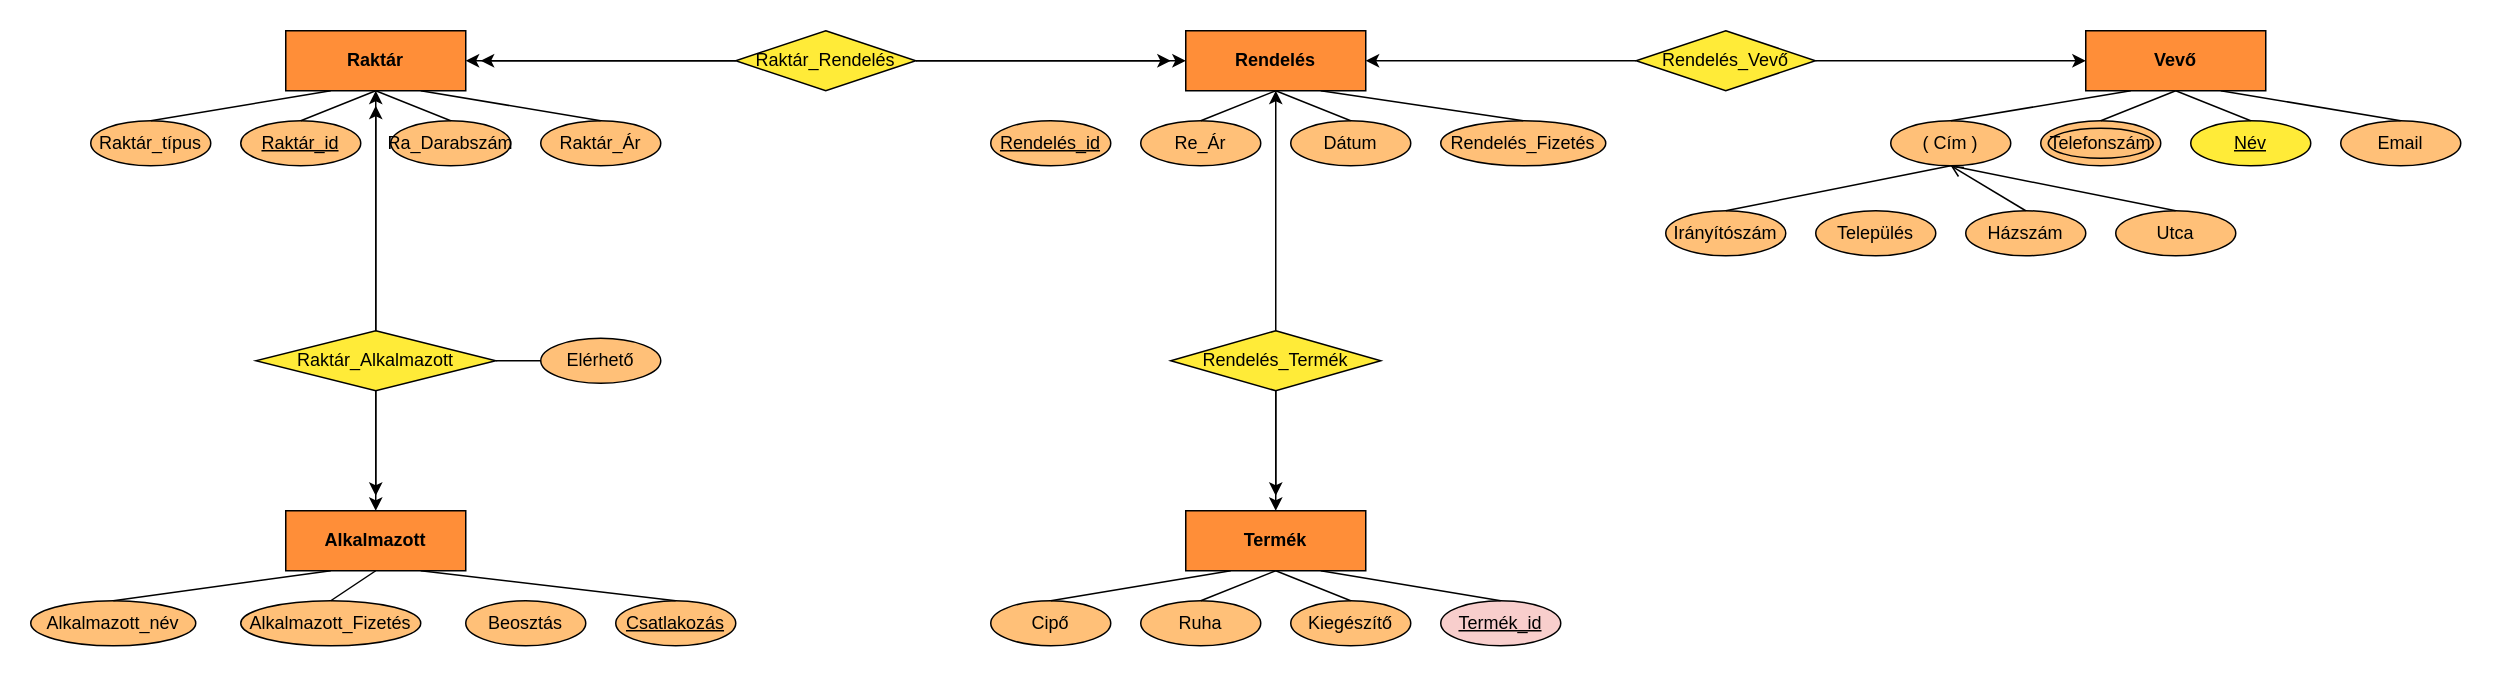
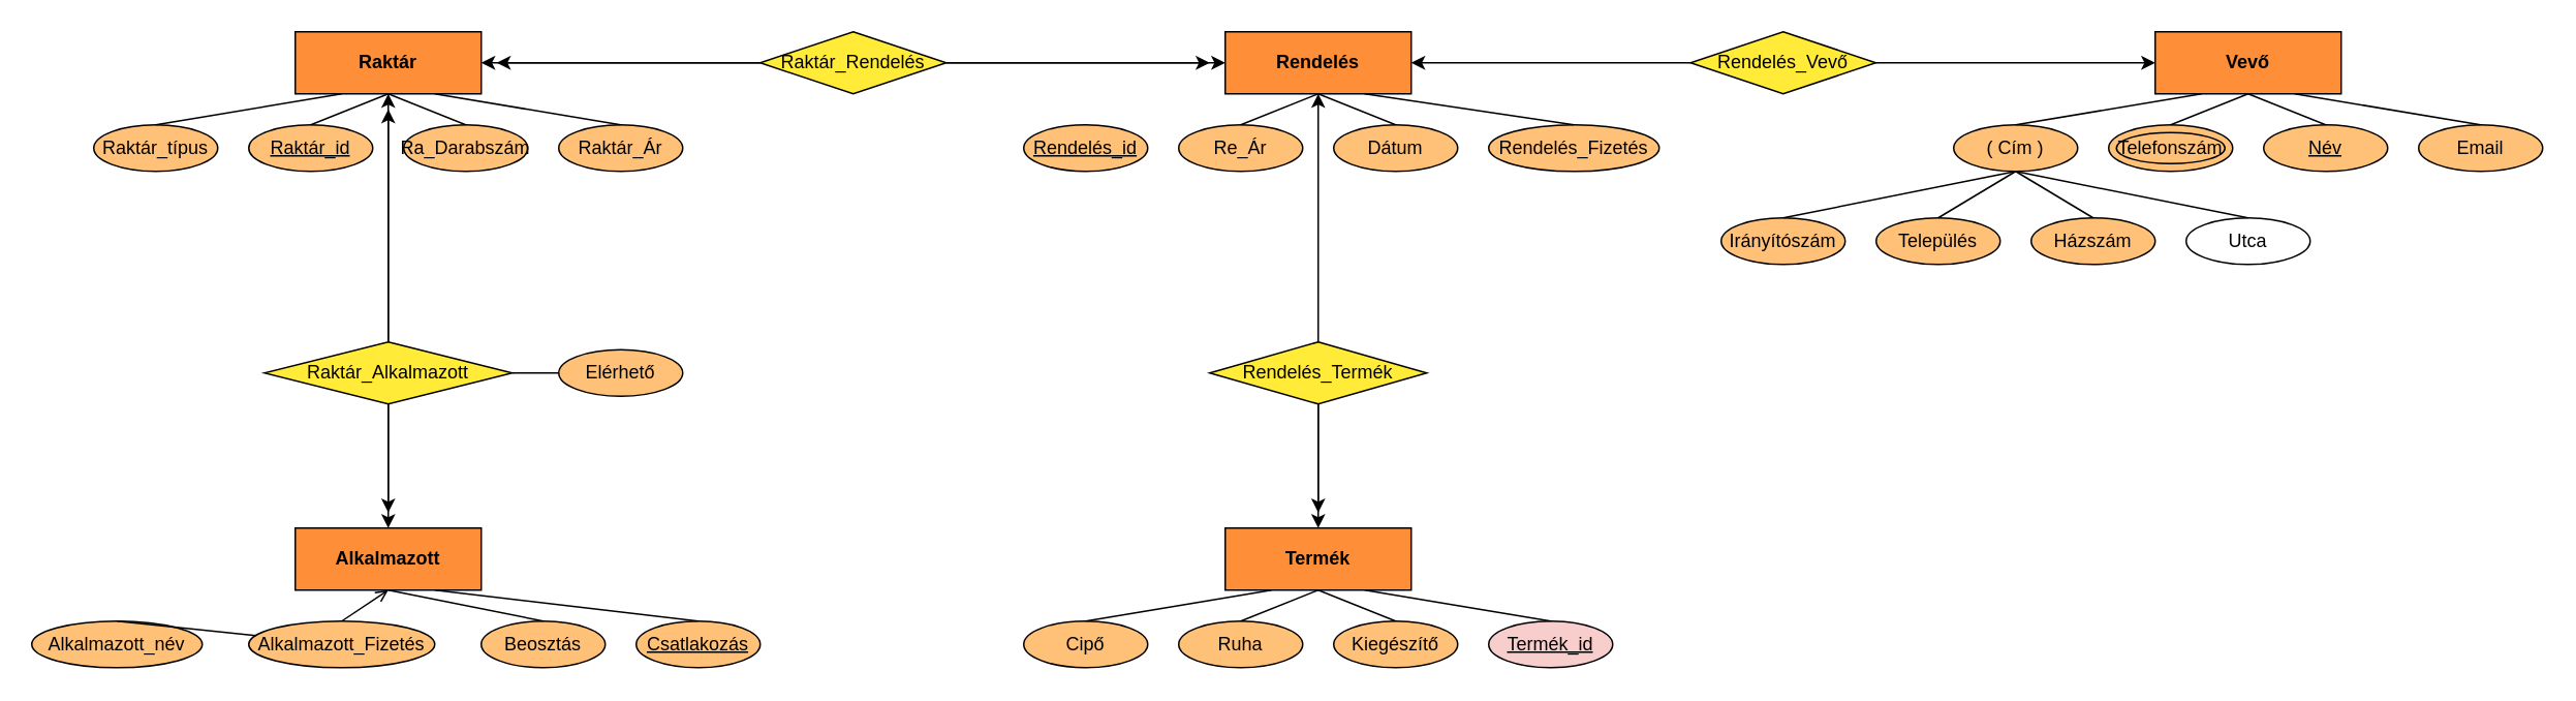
- <mxCell id="57" value="&lt;u&gt;Név&lt;/u&gt;" style="ellipse;whiteSpace=wrap;html=1;fillColor=#ffeb38;" parent="1" vertex="1"><mxGeometry x="1460" y="80" width="80" height="30" as="geometry" /></mxCell>
+ <mxCell id="57" value="&lt;u&gt;Név&lt;/u&gt;" style="ellipse;whiteSpace=wrap;html=1;fillColor=#FFC078;" parent="1" vertex="1"><mxGeometry x="1460" y="80" width="80" height="30" as="geometry" /></mxCell>
- <mxCell id="72" value="" style="endArrow=open;html=1;rounded=0;exitX=0.5;exitY=0;exitDx=0;exitDy=0;entryX=0.5;entryY=1;entryDx=0;entryDy=0;" parent="1" source="69" target="60" edge="1"><mxGeometry width="50" height="50" relative="1" as="geometry"><mxPoint x="1350" y="110" as="sourcePoint" /><mxPoint x="1400" y="60" as="targetPoint" /></mxGeometry></mxCell>
+ <mxCell id="72" value="" style="endArrow=none;html=1;rounded=0;exitX=0.5;exitY=0;exitDx=0;exitDy=0;entryX=0.5;entryY=1;entryDx=0;entryDy=0;" parent="1" source="69" target="60" edge="1"><mxGeometry width="50" height="50" relative="1" as="geometry"><mxPoint x="1350" y="110" as="sourcePoint" /><mxPoint x="1400" y="60" as="targetPoint" /></mxGeometry></mxCell>
+ <mxCell id="71" value="" style="endArrow=none;html=1;rounded=0;exitX=0.5;exitY=0;exitDx=0;exitDy=0;entryX=0.5;entryY=1;entryDx=0;entryDy=0;" parent="1" source="66" target="60" edge="1"><mxGeometry width="50" height="50" relative="1" as="geometry"><mxPoint x="1350" y="110" as="sourcePoint" /><mxPoint x="1400" y="60" as="targetPoint" /></mxGeometry></mxCell>
- <mxCell id="68" value="Utca" style="ellipse;whiteSpace=wrap;html=1;fillColor=#FFC078;" parent="1" vertex="1"><mxGeometry x="1410" y="140" width="80" height="30" as="geometry" /></mxCell>
+ <mxCell id="68" value="Utca" style="ellipse;whiteSpace=wrap;html=1;fillColor=#ffffff;" parent="1" vertex="1"><mxGeometry x="1410" y="140" width="80" height="30" as="geometry" /></mxCell>
- <mxCell id="17" value="" style="endArrow=none;html=1;rounded=0;exitX=0.5;exitY=0;exitDx=0;exitDy=0;entryX=0.5;entryY=1;entryDx=0;entryDy=0;" parent="1" source="15" target="11" edge="1"><mxGeometry width="50" height="50" relative="1" as="geometry"><mxPoint x="270" y="310" as="sourcePoint" /><mxPoint x="320" y="260" as="targetPoint" /></mxGeometry></mxCell>
+ <mxCell id="17" value="" style="endArrow=open;html=1;rounded=0;exitX=0.5;exitY=0;exitDx=0;exitDy=0;entryX=0.5;entryY=1;entryDx=0;entryDy=0;" parent="1" source="15" target="11" edge="1"><mxGeometry width="50" height="50" relative="1" as="geometry"><mxPoint x="270" y="310" as="sourcePoint" /><mxPoint x="320" y="260" as="targetPoint" /></mxGeometry></mxCell>
- <mxCell id="16" value="" style="endArrow=none;html=1;rounded=0;exitX=0.5;exitY=0;exitDx=0;exitDy=0;entryX=0.25;entryY=1;entryDx=0;entryDy=0;" parent="1" source="12" target="11" edge="1"><mxGeometry width="50" height="50" relative="1" as="geometry"><mxPoint x="270" y="310" as="sourcePoint" /><mxPoint x="320" y="260" as="targetPoint" /></mxGeometry></mxCell>
+ <mxCell id="16" value="" style="endArrow=none;html=1;rounded=0;exitX=0.5;exitY=0;exitDx=0;exitDy=0;" parent="1" source="12" target="15" edge="1"><mxGeometry width="50" height="50" relative="1" as="geometry"><mxPoint x="270" y="310" as="sourcePoint" /><mxPoint x="320" y="260" as="targetPoint" /></mxGeometry></mxCell>
+ <mxCell id="18" value="" style="endArrow=none;html=1;rounded=0;exitX=0.5;exitY=0;exitDx=0;exitDy=0;entryX=0.5;entryY=1;entryDx=0;entryDy=0;" parent="1" source="14" target="11" edge="1"><mxGeometry width="50" height="50" relative="1" as="geometry"><mxPoint x="270" y="310" as="sourcePoint" /><mxPoint x="320" y="260" as="targetPoint" /></mxGeometry></mxCell>
